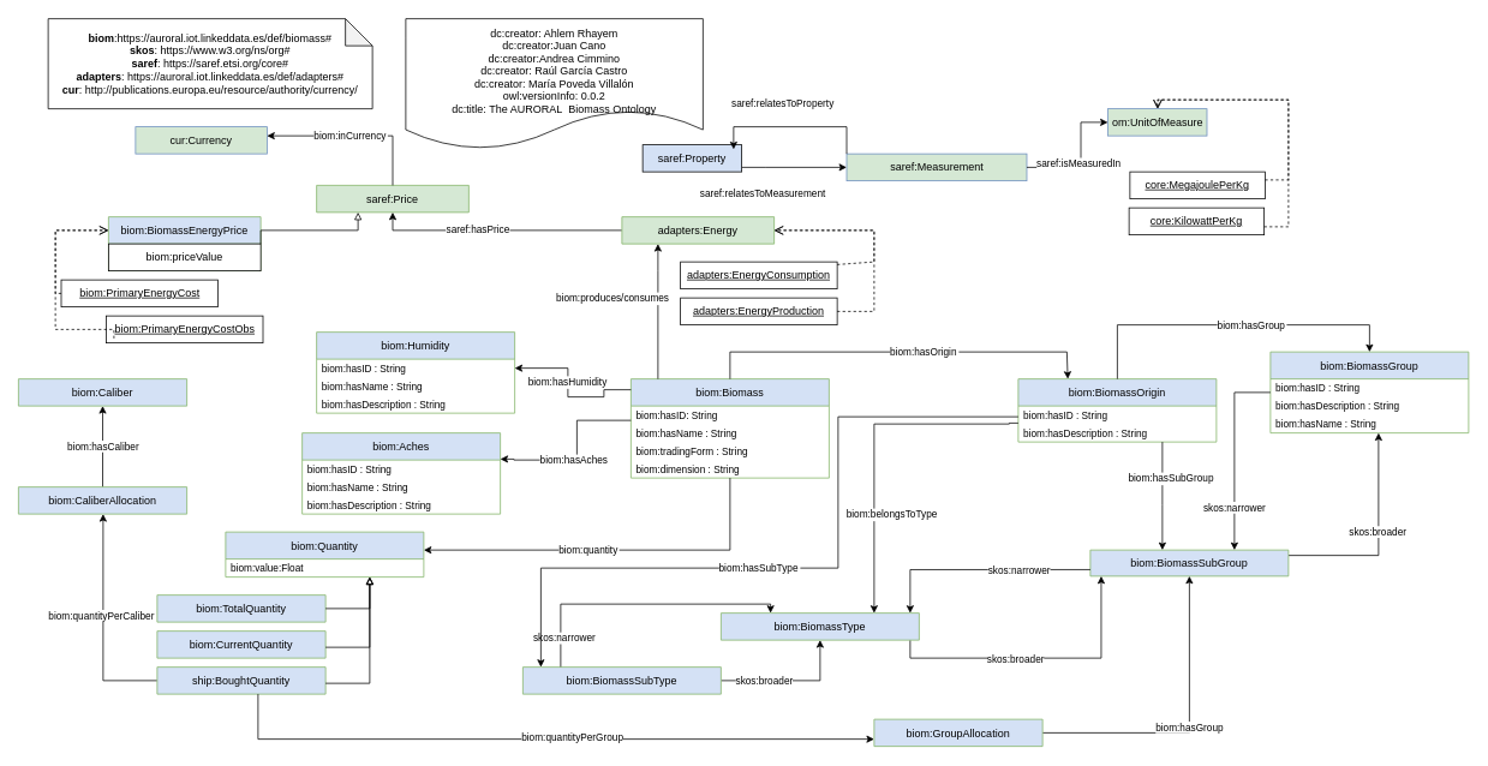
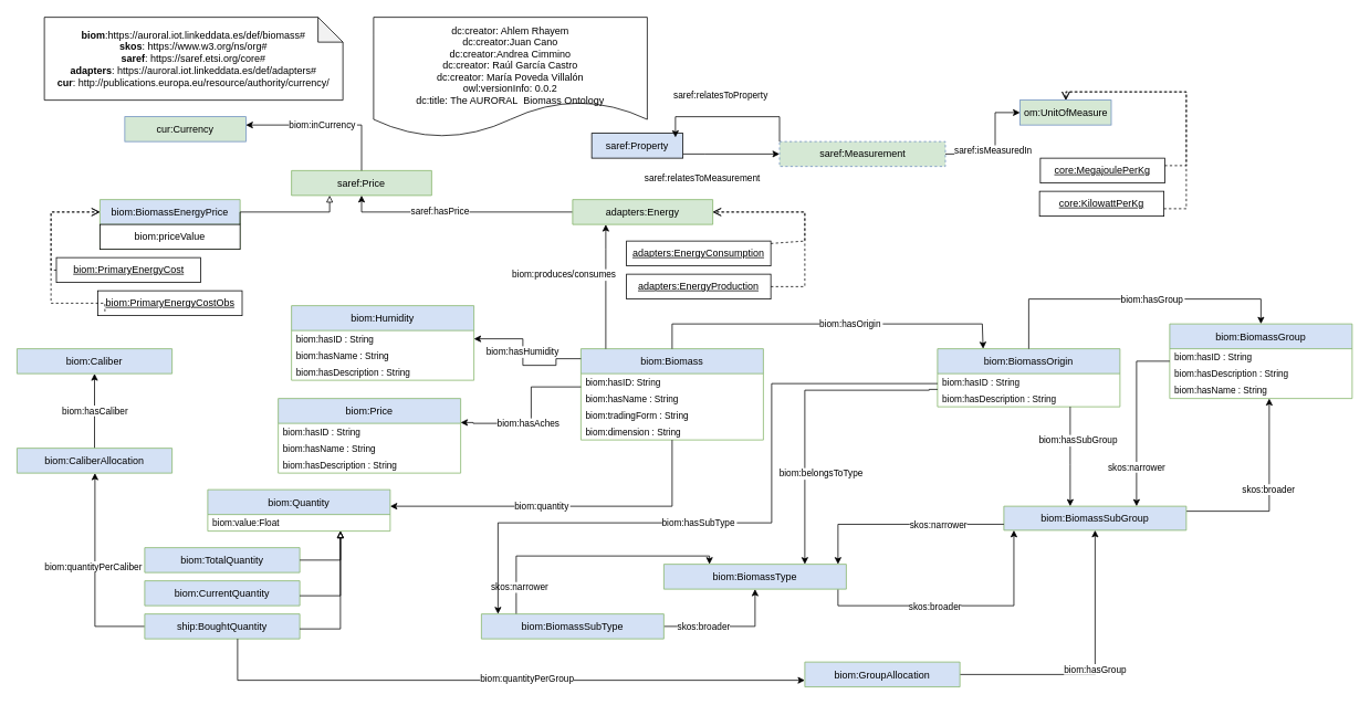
- <mxCell id="62" value="saref:Measurement" style="rounded=0;whiteSpace=wrap;html=1;fillColor=#D5E8D4;strokeColor=#6c8ebf;" parent="1" vertex="1"><mxGeometry x="939.5" y="170" width="200" height="30" as="geometry" /></mxCell>
+ <mxCell id="62" value="saref:Measurement" style="rounded=0;whiteSpace=wrap;html=1;fillColor=#D5E8D4;strokeColor=#6c8ebf;dashed=1;" parent="1" vertex="1"><mxGeometry x="939.5" y="170" width="200" height="30" as="geometry" /></mxCell>
- <mxCell id="34" value="biom:Aches" style="swimlane;fontStyle=0;childLayout=stackLayout;horizontal=1;startSize=30;horizontalStack=0;resizeParent=1;resizeParentMax=0;resizeLast=0;collapsible=1;marginBottom=0;fillColor=#D4E1F5;strokeColor=#82b366;" parent="1" vertex="1"><mxGeometry x="335" y="480" width="220" height="90" as="geometry"><mxRectangle x="536" y="365" width="80" height="30" as="alternateBounds" /></mxGeometry></mxCell>
+ <mxCell id="34" value="biom:Price" style="swimlane;fontStyle=0;childLayout=stackLayout;horizontal=1;startSize=30;horizontalStack=0;resizeParent=1;resizeParentMax=0;resizeLast=0;collapsible=1;marginBottom=0;fillColor=#D4E1F5;strokeColor=#82b366;" parent="1" vertex="1"><mxGeometry x="335" y="480" width="220" height="90" as="geometry"><mxRectangle x="536" y="365" width="80" height="30" as="alternateBounds" /></mxGeometry></mxCell>
